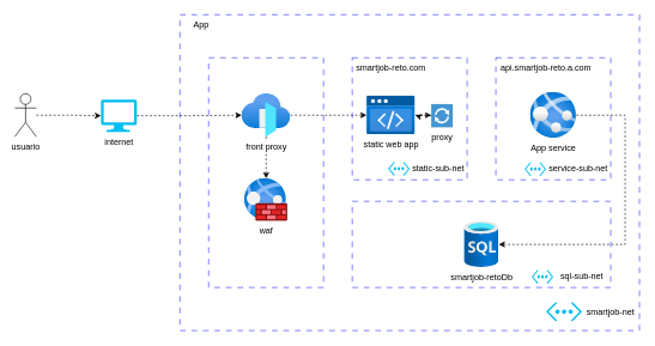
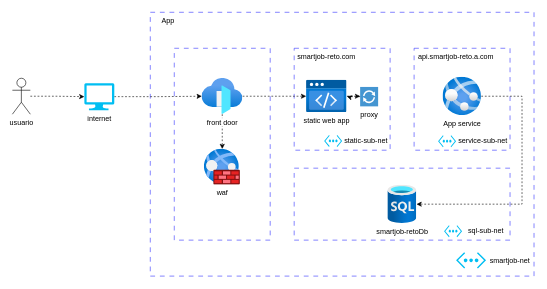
- <mxCell id="12" value="front proxy" style="image;aspect=fixed;html=1;points=[];align=center;fontSize=12;image=img/lib/azure2/networking/Front_Doors.svg;" vertex="1" parent="1"><mxGeometry x="336" y="130" width="68" height="60" as="geometry" /></mxCell>
+ <mxCell id="12" value="front door" style="image;aspect=fixed;html=1;points=[];align=center;fontSize=12;image=img/lib/azure2/networking/Front_Doors.svg;" vertex="1" parent="1"><mxGeometry x="336" y="130" width="68" height="60" as="geometry" /></mxCell>
